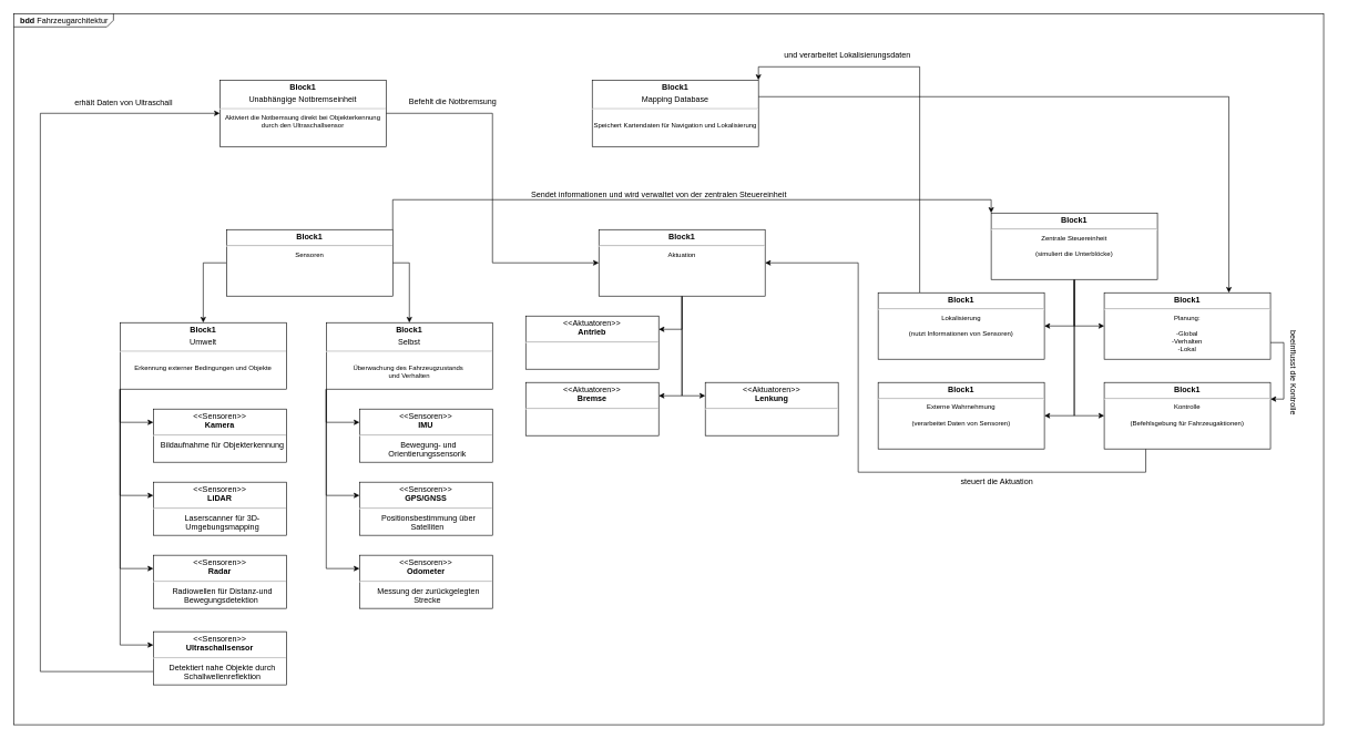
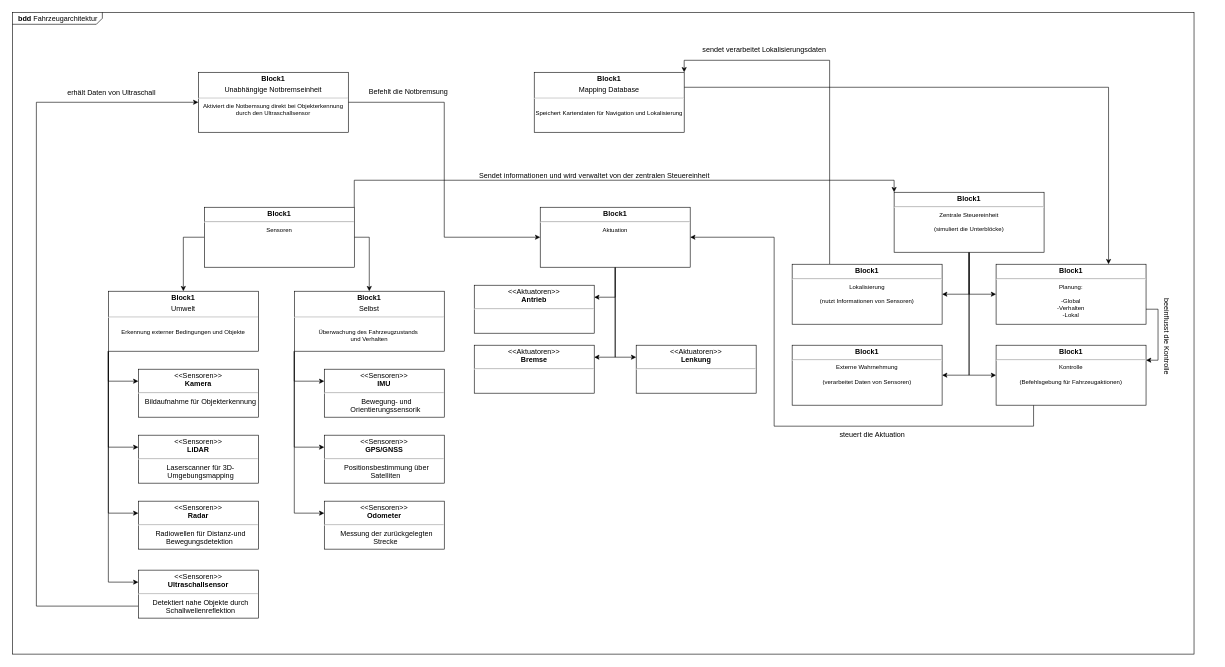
- <mxCell id="44" value="und verarbeitet Lokalisierungsdaten&amp;nbsp;&lt;br&gt;" style="text;html=1;align=center;verticalAlign=middle;resizable=0;points=[];autosize=1;strokeColor=none;fillColor=none;" parent="1" vertex="1"><mxGeometry x="1160" y="68" width="230" height="30" as="geometry" /></mxCell>
+ <mxCell id="44" value="sendet verarbeitet Lokalisierungsdaten&amp;nbsp;&lt;br&gt;" style="text;html=1;align=center;verticalAlign=middle;resizable=0;points=[];autosize=1;strokeColor=none;fillColor=none;" parent="1" vertex="1"><mxGeometry x="1160" y="68" width="230" height="30" as="geometry" /></mxCell>
- <mxCell id="46" value="steuert die Aktuation&amp;nbsp;&lt;br&gt;" style="text;html=1;align=center;verticalAlign=middle;resizable=0;points=[];autosize=1;strokeColor=none;fillColor=none;" parent="1" vertex="1"><mxGeometry x="1430" y="710" width="140" height="30" as="geometry" /></mxCell>
+ <mxCell id="46" value="steuert die Aktuation&amp;nbsp;&lt;br&gt;" style="text;html=1;align=center;verticalAlign=middle;resizable=0;points=[];autosize=1;strokeColor=none;fillColor=none;" parent="1" vertex="1"><mxGeometry x="1385" y="710" width="140" height="30" as="geometry" /></mxCell>
